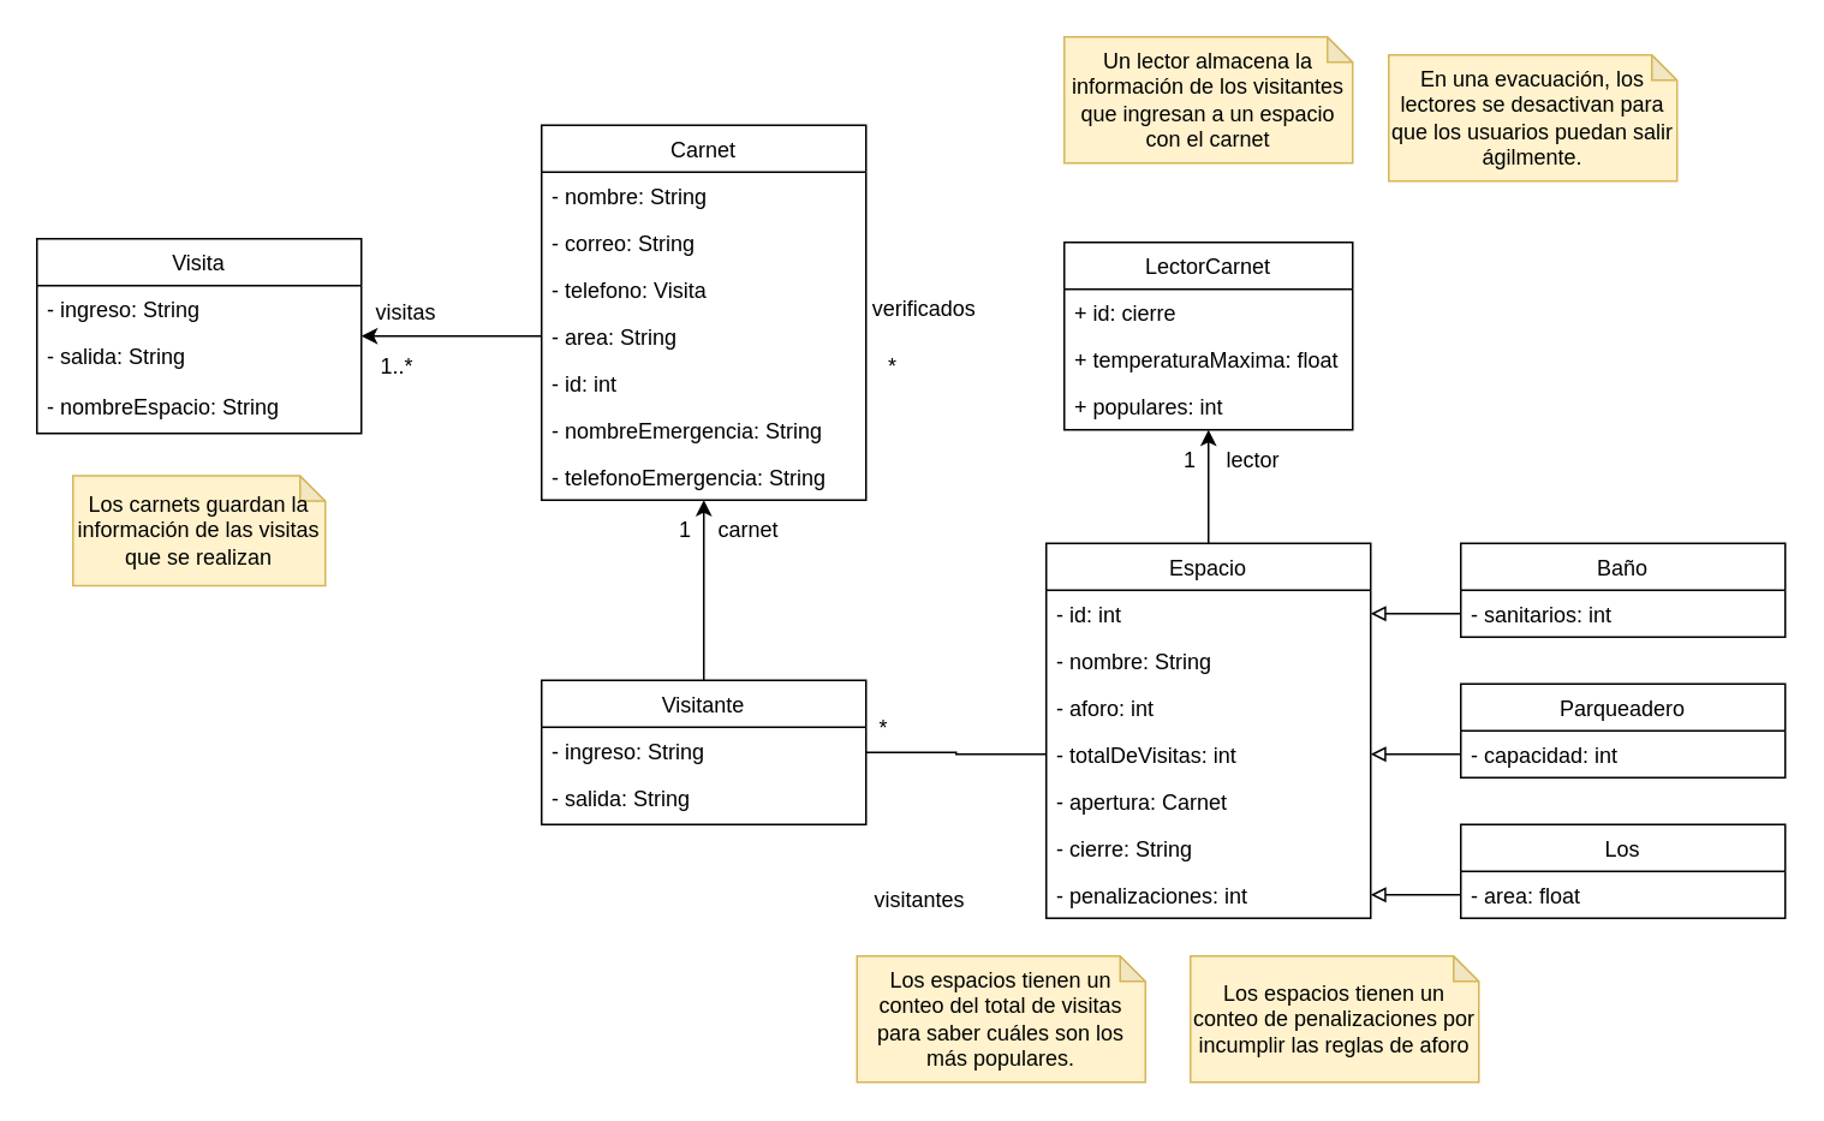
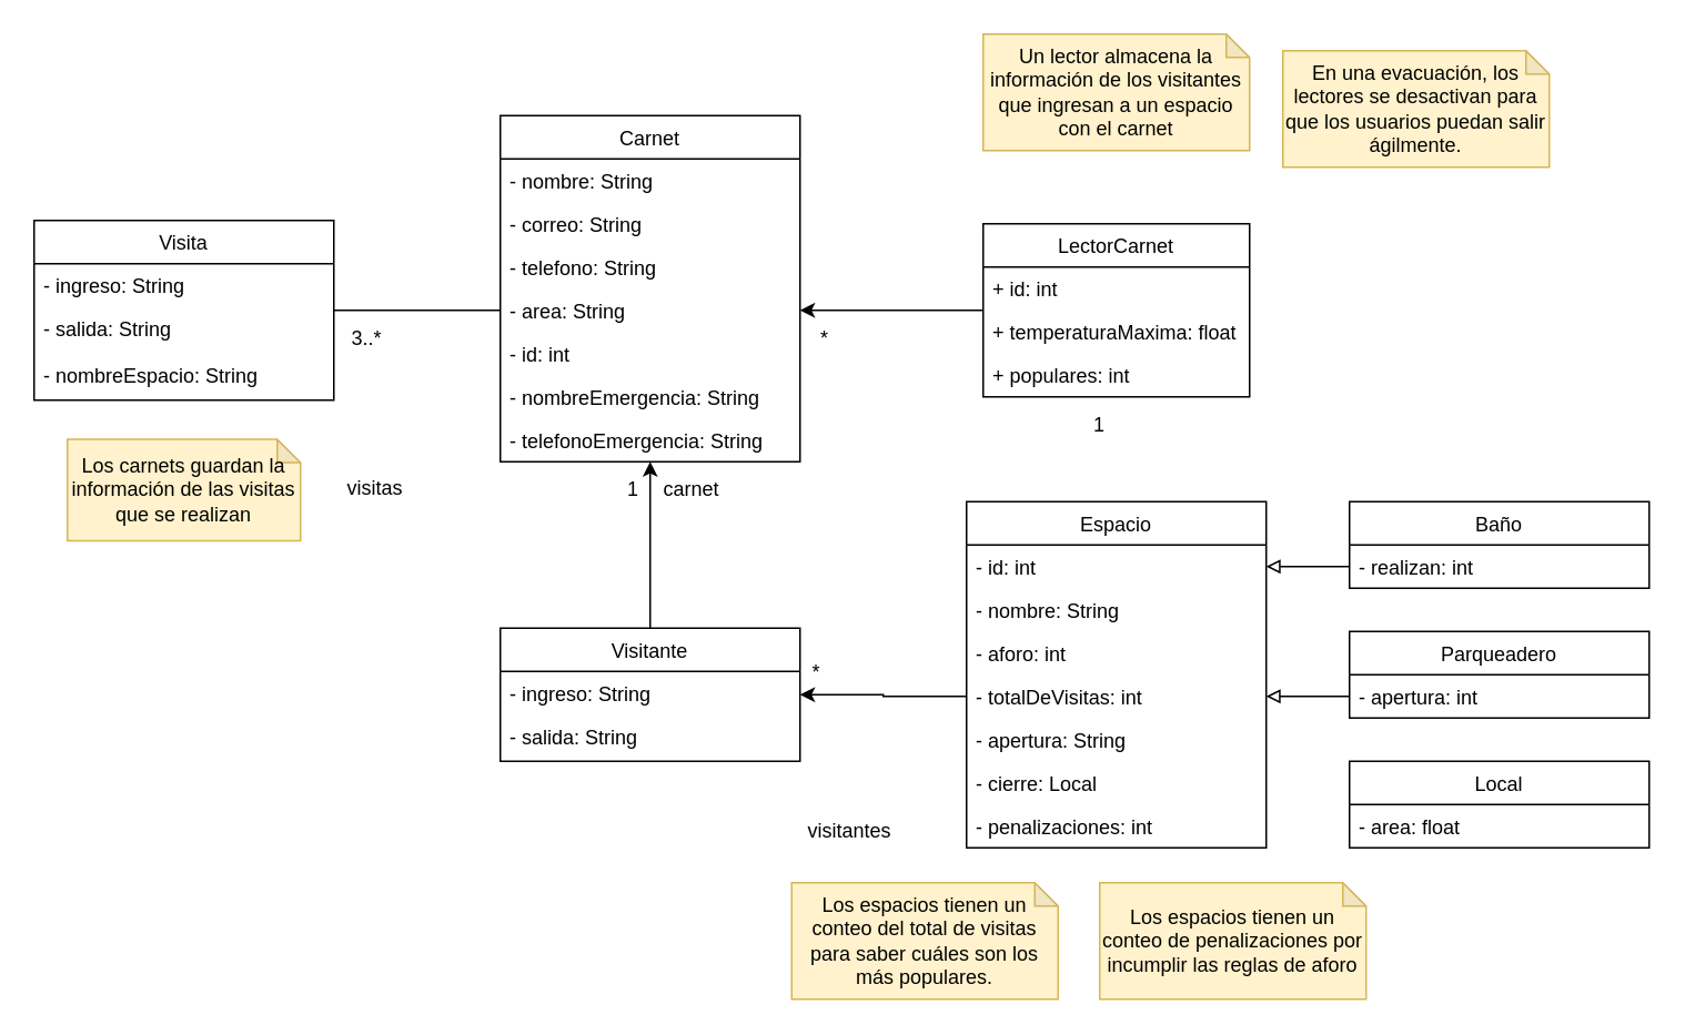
- <mxCell id="21" value="- telefono: Visita" style="text;strokeColor=none;fillColor=none;align=left;verticalAlign=top;spacingLeft=4;spacingRight=4;overflow=hidden;rotatable=0;points=[[0,0.5],[1,0.5]];portConstraint=eastwest;" vertex="1" parent="18"><mxGeometry y="78" width="180" height="26" as="geometry" /></mxCell>
+ <mxCell id="21" value="- telefono: String" style="text;strokeColor=none;fillColor=none;align=left;verticalAlign=top;spacingLeft=4;spacingRight=4;overflow=hidden;rotatable=0;points=[[0,0.5],[1,0.5]];portConstraint=eastwest;" vertex="1" parent="18"><mxGeometry y="78" width="180" height="26" as="geometry" /></mxCell>
- <mxCell id="51" value="verificados" style="text;html=1;strokeColor=none;fillColor=none;align=center;verticalAlign=middle;whiteSpace=wrap;rounded=0;" vertex="1" parent="1"><mxGeometry x="480" y="156" width="65" height="30" as="geometry" /></mxCell>
- <mxCell id="42" value="visitas" style="text;html=1;strokeColor=none;fillColor=none;align=center;verticalAlign=middle;whiteSpace=wrap;rounded=0;" vertex="1" parent="1"><mxGeometry x="200" y="158" width="50" height="30" as="geometry" /></mxCell>
+ <mxCell id="42" value="visitas" style="text;html=1;strokeColor=none;fillColor=none;align=center;verticalAlign=middle;whiteSpace=wrap;rounded=0;" vertex="1" parent="1"><mxGeometry x="200" y="278" width="50" height="30" as="geometry" /></mxCell>
- <mxCell id="45" value="+ id: cierre" style="text;strokeColor=none;fillColor=none;align=left;verticalAlign=top;spacingLeft=4;spacingRight=4;overflow=hidden;rotatable=0;points=[[0,0.5],[1,0.5]];portConstraint=eastwest;" vertex="1" parent="44"><mxGeometry y="26" width="160" height="26" as="geometry" /></mxCell>
+ <mxCell id="45" value="+ id: int" style="text;strokeColor=none;fillColor=none;align=left;verticalAlign=top;spacingLeft=4;spacingRight=4;overflow=hidden;rotatable=0;points=[[0,0.5],[1,0.5]];portConstraint=eastwest;" vertex="1" parent="44"><mxGeometry y="26" width="160" height="26" as="geometry" /></mxCell>
- <mxCell id="41" style="edgeStyle=orthogonalEdgeStyle;rounded=0;orthogonalLoop=1;jettySize=auto;html=1;exitX=0;exitY=0.5;exitDx=0;exitDy=0;endArrow=classic;endFill=1;" edge="1" parent="1" source="22" target="37"><mxGeometry relative="1" as="geometry" /></mxCell>
+ <mxCell id="41" style="edgeStyle=orthogonalEdgeStyle;rounded=0;orthogonalLoop=1;jettySize=auto;html=1;exitX=0;exitY=0.5;exitDx=0;exitDy=0;endArrow=none;endFill=1;" edge="1" parent="1" source="22" target="37"><mxGeometry relative="1" as="geometry" /></mxCell>
+ <mxCell id="48" style="edgeStyle=orthogonalEdgeStyle;rounded=0;orthogonalLoop=1;jettySize=auto;html=1;exitX=1;exitY=0.5;exitDx=0;exitDy=0;startArrow=classic;startFill=1;endArrow=none;endFill=0;" edge="1" parent="1" source="22" target="44"><mxGeometry relative="1" as="geometry" /></mxCell>
- <mxCell id="43" value="1..*" style="text;html=1;strokeColor=none;fillColor=none;align=center;verticalAlign=middle;whiteSpace=wrap;rounded=0;" vertex="1" parent="1"><mxGeometry x="190" y="188" width="60" height="30" as="geometry" /></mxCell>
+ <mxCell id="43" value="3..*" style="text;html=1;strokeColor=none;fillColor=none;align=center;verticalAlign=middle;whiteSpace=wrap;rounded=0;" vertex="1" parent="1"><mxGeometry x="190" y="188" width="60" height="30" as="geometry" /></mxCell>
- <mxCell id="50" value="lector" style="text;html=1;strokeColor=none;fillColor=none;align=center;verticalAlign=middle;whiteSpace=wrap;rounded=0;" vertex="1" parent="1"><mxGeometry x="670" y="240" width="50" height="30" as="geometry" /></mxCell>
- <mxCell id="2" style="edgeStyle=orthogonalEdgeStyle;rounded=0;orthogonalLoop=1;jettySize=auto;html=1;exitX=0.5;exitY=0;exitDx=0;exitDy=0;startArrow=none;startFill=0;endArrow=classic;endFill=1;" edge="1" parent="1" source="3" target="44"><mxGeometry relative="1" as="geometry" /></mxCell>
- <mxCell id="33" value="- sanitarios: int" style="text;strokeColor=none;fillColor=none;align=left;verticalAlign=top;spacingLeft=4;spacingRight=4;overflow=hidden;rotatable=0;points=[[0,0.5],[1,0.5]];portConstraint=eastwest;" vertex="1" parent="32"><mxGeometry y="26" width="180" height="26" as="geometry" /></mxCell>
+ <mxCell id="33" value="- realizan: int" style="text;strokeColor=none;fillColor=none;align=left;verticalAlign=top;spacingLeft=4;spacingRight=4;overflow=hidden;rotatable=0;points=[[0,0.5],[1,0.5]];portConstraint=eastwest;" vertex="1" parent="32"><mxGeometry y="26" width="180" height="26" as="geometry" /></mxCell>
- <mxCell id="15" style="edgeStyle=orthogonalEdgeStyle;rounded=0;orthogonalLoop=1;jettySize=auto;html=1;exitX=0;exitY=0.5;exitDx=0;exitDy=0;entryX=1;entryY=0.5;entryDx=0;entryDy=0;startArrow=none;startFill=0;endArrow=none;endFill=1;" edge="1" parent="1" source="7" target="12"><mxGeometry relative="1" as="geometry" /></mxCell>
+ <mxCell id="15" style="edgeStyle=orthogonalEdgeStyle;rounded=0;orthogonalLoop=1;jettySize=auto;html=1;exitX=0;exitY=0.5;exitDx=0;exitDy=0;entryX=1;entryY=0.5;entryDx=0;entryDy=0;startArrow=none;startFill=0;endArrow=classic;endFill=1;" edge="1" parent="1" source="7" target="12"><mxGeometry relative="1" as="geometry" /></mxCell>
- <mxCell id="31" value="- capacidad: int" style="text;strokeColor=none;fillColor=none;align=left;verticalAlign=top;spacingLeft=4;spacingRight=4;overflow=hidden;rotatable=0;points=[[0,0.5],[1,0.5]];portConstraint=eastwest;" vertex="1" parent="30"><mxGeometry y="26" width="180" height="26" as="geometry" /></mxCell>
+ <mxCell id="31" value="- apertura: int" style="text;strokeColor=none;fillColor=none;align=left;verticalAlign=top;spacingLeft=4;spacingRight=4;overflow=hidden;rotatable=0;points=[[0,0.5],[1,0.5]];portConstraint=eastwest;" vertex="1" parent="30"><mxGeometry y="26" width="180" height="26" as="geometry" /></mxCell>
- <mxCell id="8" value="- apertura: Carnet" style="text;strokeColor=none;fillColor=none;align=left;verticalAlign=top;spacingLeft=4;spacingRight=4;overflow=hidden;rotatable=0;points=[[0,0.5],[1,0.5]];portConstraint=eastwest;" vertex="1" parent="3"><mxGeometry y="130" width="180" height="26" as="geometry" /></mxCell>
+ <mxCell id="8" value="- apertura: String" style="text;strokeColor=none;fillColor=none;align=left;verticalAlign=top;spacingLeft=4;spacingRight=4;overflow=hidden;rotatable=0;points=[[0,0.5],[1,0.5]];portConstraint=eastwest;" vertex="1" parent="3"><mxGeometry y="130" width="180" height="26" as="geometry" /></mxCell>
- <mxCell id="9" value="- cierre: String" style="text;strokeColor=none;fillColor=none;align=left;verticalAlign=top;spacingLeft=4;spacingRight=4;overflow=hidden;rotatable=0;points=[[0,0.5],[1,0.5]];portConstraint=eastwest;" vertex="1" parent="3"><mxGeometry y="156" width="180" height="26" as="geometry" /></mxCell>
+ <mxCell id="9" value="- cierre: Local" style="text;strokeColor=none;fillColor=none;align=left;verticalAlign=top;spacingLeft=4;spacingRight=4;overflow=hidden;rotatable=0;points=[[0,0.5],[1,0.5]];portConstraint=eastwest;" vertex="1" parent="3"><mxGeometry y="156" width="180" height="26" as="geometry" /></mxCell>
- <mxCell id="28" value="Los" style="swimlane;fontStyle=0;childLayout=stackLayout;horizontal=1;startSize=26;fillColor=none;horizontalStack=0;resizeParent=1;resizeParentMax=0;resizeLast=0;collapsible=1;marginBottom=0;" vertex="1" parent="1"><mxGeometry x="810" y="457" width="180" height="52" as="geometry" /></mxCell>
+ <mxCell id="28" value="Local" style="swimlane;fontStyle=0;childLayout=stackLayout;horizontal=1;startSize=26;fillColor=none;horizontalStack=0;resizeParent=1;resizeParentMax=0;resizeLast=0;collapsible=1;marginBottom=0;" vertex="1" parent="1"><mxGeometry x="810" y="457" width="180" height="52" as="geometry" /></mxCell>
- <mxCell id="34" style="edgeStyle=orthogonalEdgeStyle;rounded=0;orthogonalLoop=1;jettySize=auto;html=1;exitX=0;exitY=0.5;exitDx=0;exitDy=0;entryX=1;entryY=0.5;entryDx=0;entryDy=0;endArrow=block;endFill=0;" edge="1" parent="1" source="29" target="10"><mxGeometry relative="1" as="geometry" /></mxCell>
